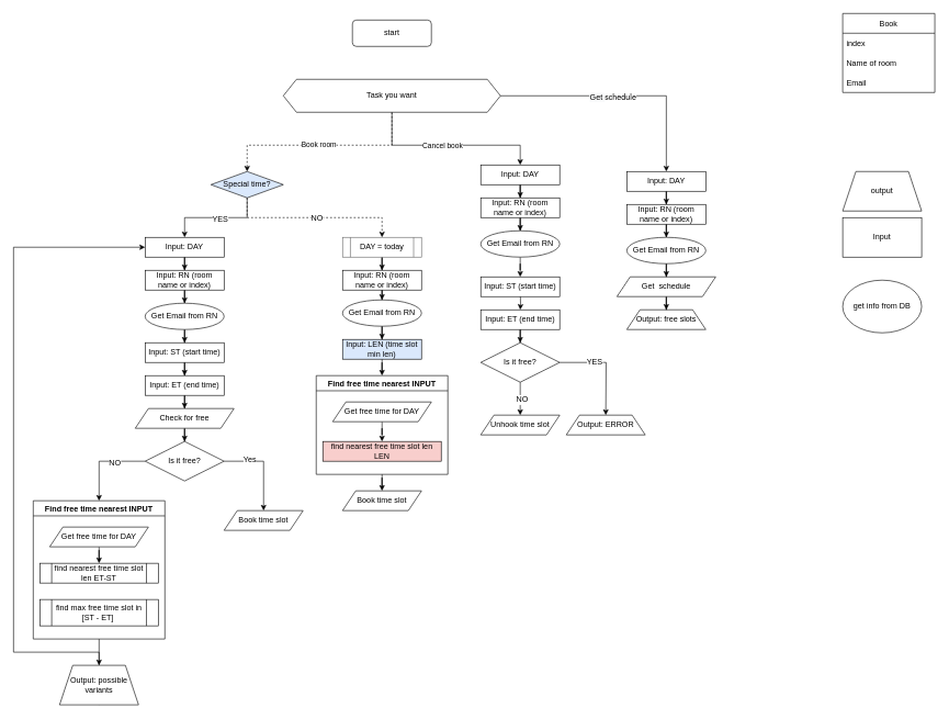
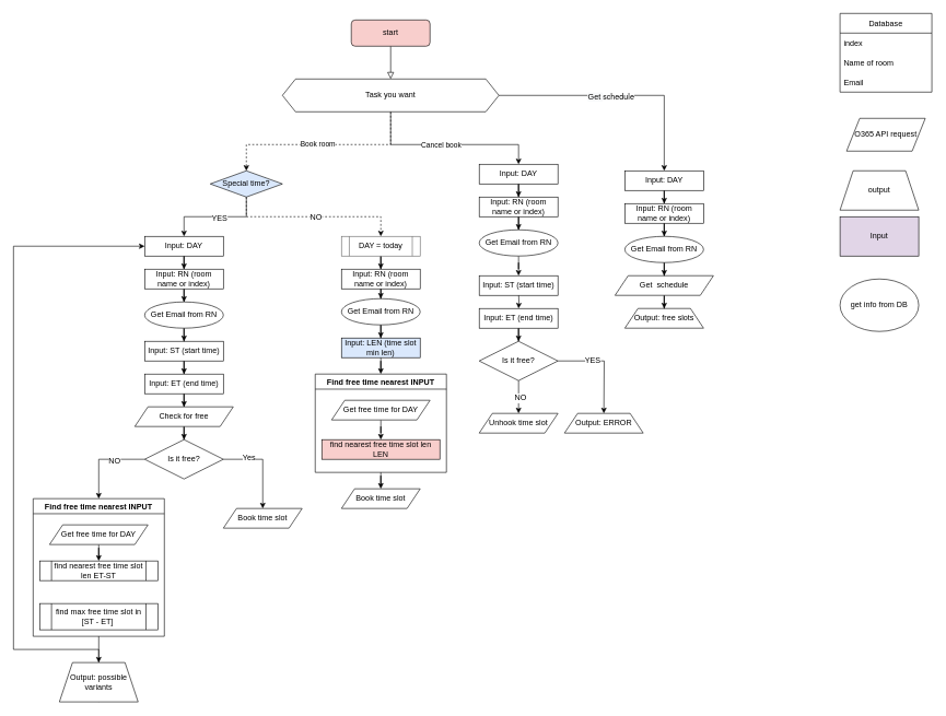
- <mxCell id="11" value="Book" style="swimlane;fontStyle=0;childLayout=stackLayout;horizontal=1;startSize=30;horizontalStack=0;resizeParent=1;resizeParentMax=0;resizeLast=0;collapsible=1;marginBottom=0;" vertex="1" parent="1"><mxGeometry x="1280" y="20" width="140" height="120" as="geometry"><mxRectangle x="650" y="40" width="90" height="30" as="alternateBounds" /></mxGeometry></mxCell>
+ <mxCell id="11" value="Database" style="swimlane;fontStyle=0;childLayout=stackLayout;horizontal=1;startSize=30;horizontalStack=0;resizeParent=1;resizeParentMax=0;resizeLast=0;collapsible=1;marginBottom=0;" vertex="1" parent="1"><mxGeometry x="1280" y="20" width="140" height="120" as="geometry"><mxRectangle x="650" y="40" width="90" height="30" as="alternateBounds" /></mxGeometry></mxCell>
- <mxCell id="3" value="start" style="rounded=1;whiteSpace=wrap;html=1;fontSize=12;glass=0;strokeWidth=1;shadow=0;" parent="1" vertex="1"><mxGeometry x="535" y="30" width="120" height="40" as="geometry" /></mxCell>
+ <mxCell id="3" value="start" style="rounded=1;whiteSpace=wrap;html=1;fontSize=12;glass=0;strokeWidth=1;shadow=0;fillColor=#f8cecc;" parent="1" vertex="1"><mxGeometry x="535" y="30" width="120" height="40" as="geometry" /></mxCell>
+ <mxCell id="2" value="" style="rounded=0;html=1;jettySize=auto;orthogonalLoop=1;fontSize=11;endArrow=block;endFill=0;endSize=8;strokeWidth=1;shadow=0;labelBackgroundColor=none;edgeStyle=orthogonalEdgeStyle;" parent="1" source="3" target="10" edge="1"><mxGeometry relative="1" as="geometry" /></mxCell>
+ <mxCell id="22" value="O365 API request" style="shape=parallelogram;perimeter=parallelogramPerimeter;whiteSpace=wrap;html=1;fixedSize=1;fontSize=12;" vertex="1" parent="1"><mxGeometry x="1290" y="180" width="120" height="50" as="geometry" /></mxCell>
- <mxCell id="24" value="Input" style="rounded=0;whiteSpace=wrap;html=1;fontSize=12;" vertex="1" parent="1"><mxGeometry x="1280" y="330" width="120" height="60" as="geometry" /></mxCell>
+ <mxCell id="24" value="Input" style="rounded=0;whiteSpace=wrap;html=1;fontSize=12;fillColor=#e1d5e7;" vertex="1" parent="1"><mxGeometry x="1280" y="330" width="120" height="60" as="geometry" /></mxCell>
- <mxCell id="44" value="find max free time slot in [ST - ET]&amp;nbsp;" style="shape=process;whiteSpace=wrap;html=1;backgroundOutline=1;fontFamily=Helvetica;fontSize=12;fontColor=default;align=center;strokeColor=default;fillColor=default;" vertex="1" parent="40"><mxGeometry x="10" y="150" width="180" height="40" as="geometry" /></mxCell>
+ <mxCell id="44" value="find max free time slot in [ST - ET]&amp;nbsp;" style="shape=process;whiteSpace=wrap;html=1;backgroundOutline=1;fontFamily=Helvetica;fontSize=12;fontColor=default;align=center;strokeColor=default;fillColor=default;" vertex="1" parent="40"><mxGeometry x="10" y="160" width="180" height="40" as="geometry" /></mxCell>
